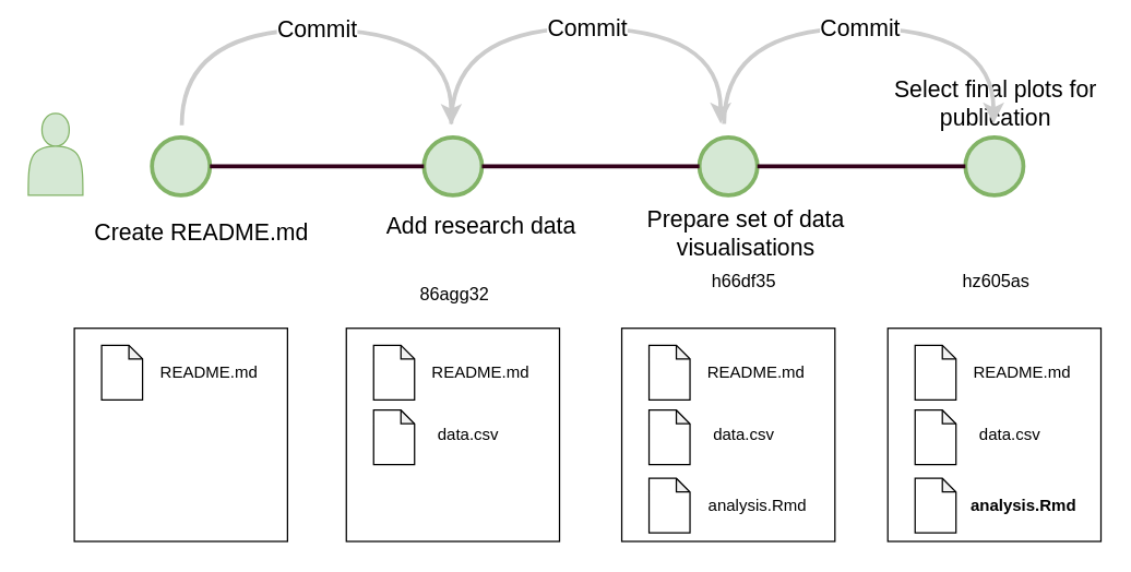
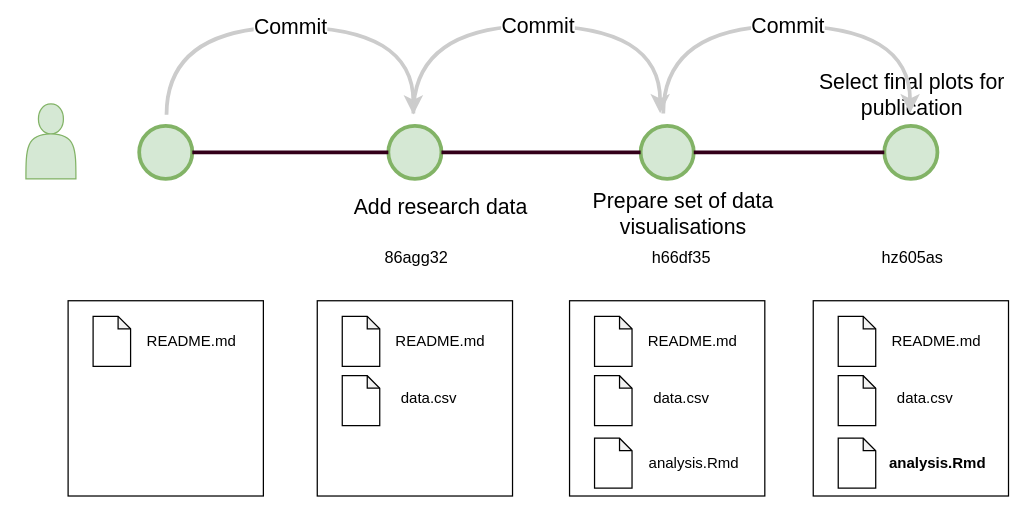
- <mxCell id="7" value="Create README.md" style="text;html=1;strokeColor=none;fillColor=none;align=center;verticalAlign=middle;whiteSpace=wrap;rounded=0;fontSize=17;" vertex="1" parent="1"><mxGeometry x="60.25" y="156.25" width="174.75" height="30" as="geometry" /></mxCell>
- <mxCell id="42" value="&lt;div style=&quot;font-size: 13px;&quot;&gt;86agg32&lt;/div&gt;" style="text;html=1;strokeColor=none;fillColor=none;align=center;verticalAlign=middle;whiteSpace=wrap;rounded=0;fontSize=13;" vertex="1" parent="1"><mxGeometry x="303.37" y="200" width="60" height="30" as="geometry" /></mxCell>
+ <mxCell id="42" value="&lt;div style=&quot;font-size: 13px;&quot;&gt;86agg32&lt;/div&gt;" style="text;html=1;strokeColor=none;fillColor=none;align=center;verticalAlign=middle;whiteSpace=wrap;rounded=0;fontSize=13;" vertex="1" parent="1"><mxGeometry x="303.37" y="190" width="60" height="30" as="geometry" /></mxCell>
